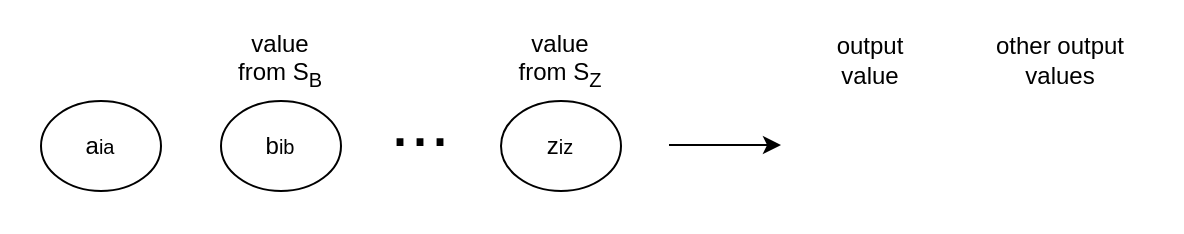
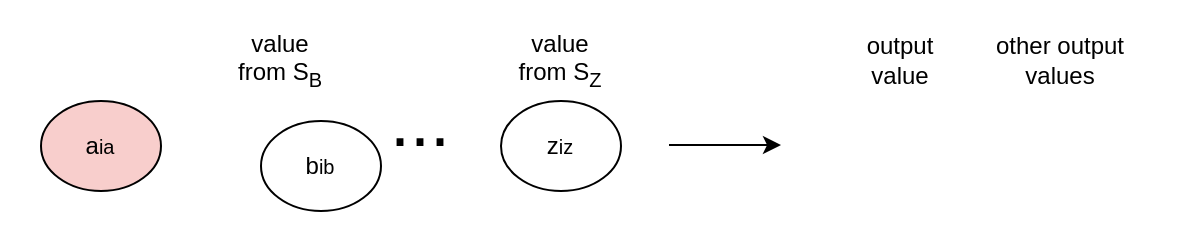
- <mxCell id="9" value="output value" style="text;html=1;strokeColor=none;fillColor=none;align=center;verticalAlign=middle;whiteSpace=wrap;rounded=0;" vertex="1" parent="1"><mxGeometry x="405" y="20" width="60" height="20" as="geometry" /></mxCell>
+ <mxCell id="9" value="output value" style="text;html=1;strokeColor=none;fillColor=none;align=center;verticalAlign=middle;whiteSpace=wrap;rounded=0;" vertex="1" parent="1"><mxGeometry x="420" y="20" width="60" height="20" as="geometry" /></mxCell>
- <mxCell id="2" value="a&lt;span style=&quot;font-size: 10px&quot;&gt;ia&lt;/span&gt;" style="ellipse;whiteSpace=wrap;html=1;" parent="1" vertex="1"><mxGeometry x="20" y="50" width="60" height="45" as="geometry" /></mxCell>
+ <mxCell id="2" value="a&lt;span style=&quot;font-size: 10px&quot;&gt;ia&lt;/span&gt;" style="ellipse;whiteSpace=wrap;html=1;fillColor=#f8cecc;" parent="1" vertex="1"><mxGeometry x="20" y="50" width="60" height="45" as="geometry" /></mxCell>
- <mxCell id="3" value="b&lt;span style=&quot;font-size: 10px&quot;&gt;ib&lt;/span&gt;" style="ellipse;whiteSpace=wrap;html=1;" parent="1" vertex="1"><mxGeometry x="110" y="50" width="60" height="45" as="geometry" /></mxCell>
+ <mxCell id="3" value="b&lt;span style=&quot;font-size: 10px&quot;&gt;ib&lt;/span&gt;" style="ellipse;whiteSpace=wrap;html=1;" parent="1" vertex="1"><mxGeometry x="130" y="60" width="60" height="45" as="geometry" /></mxCell>
